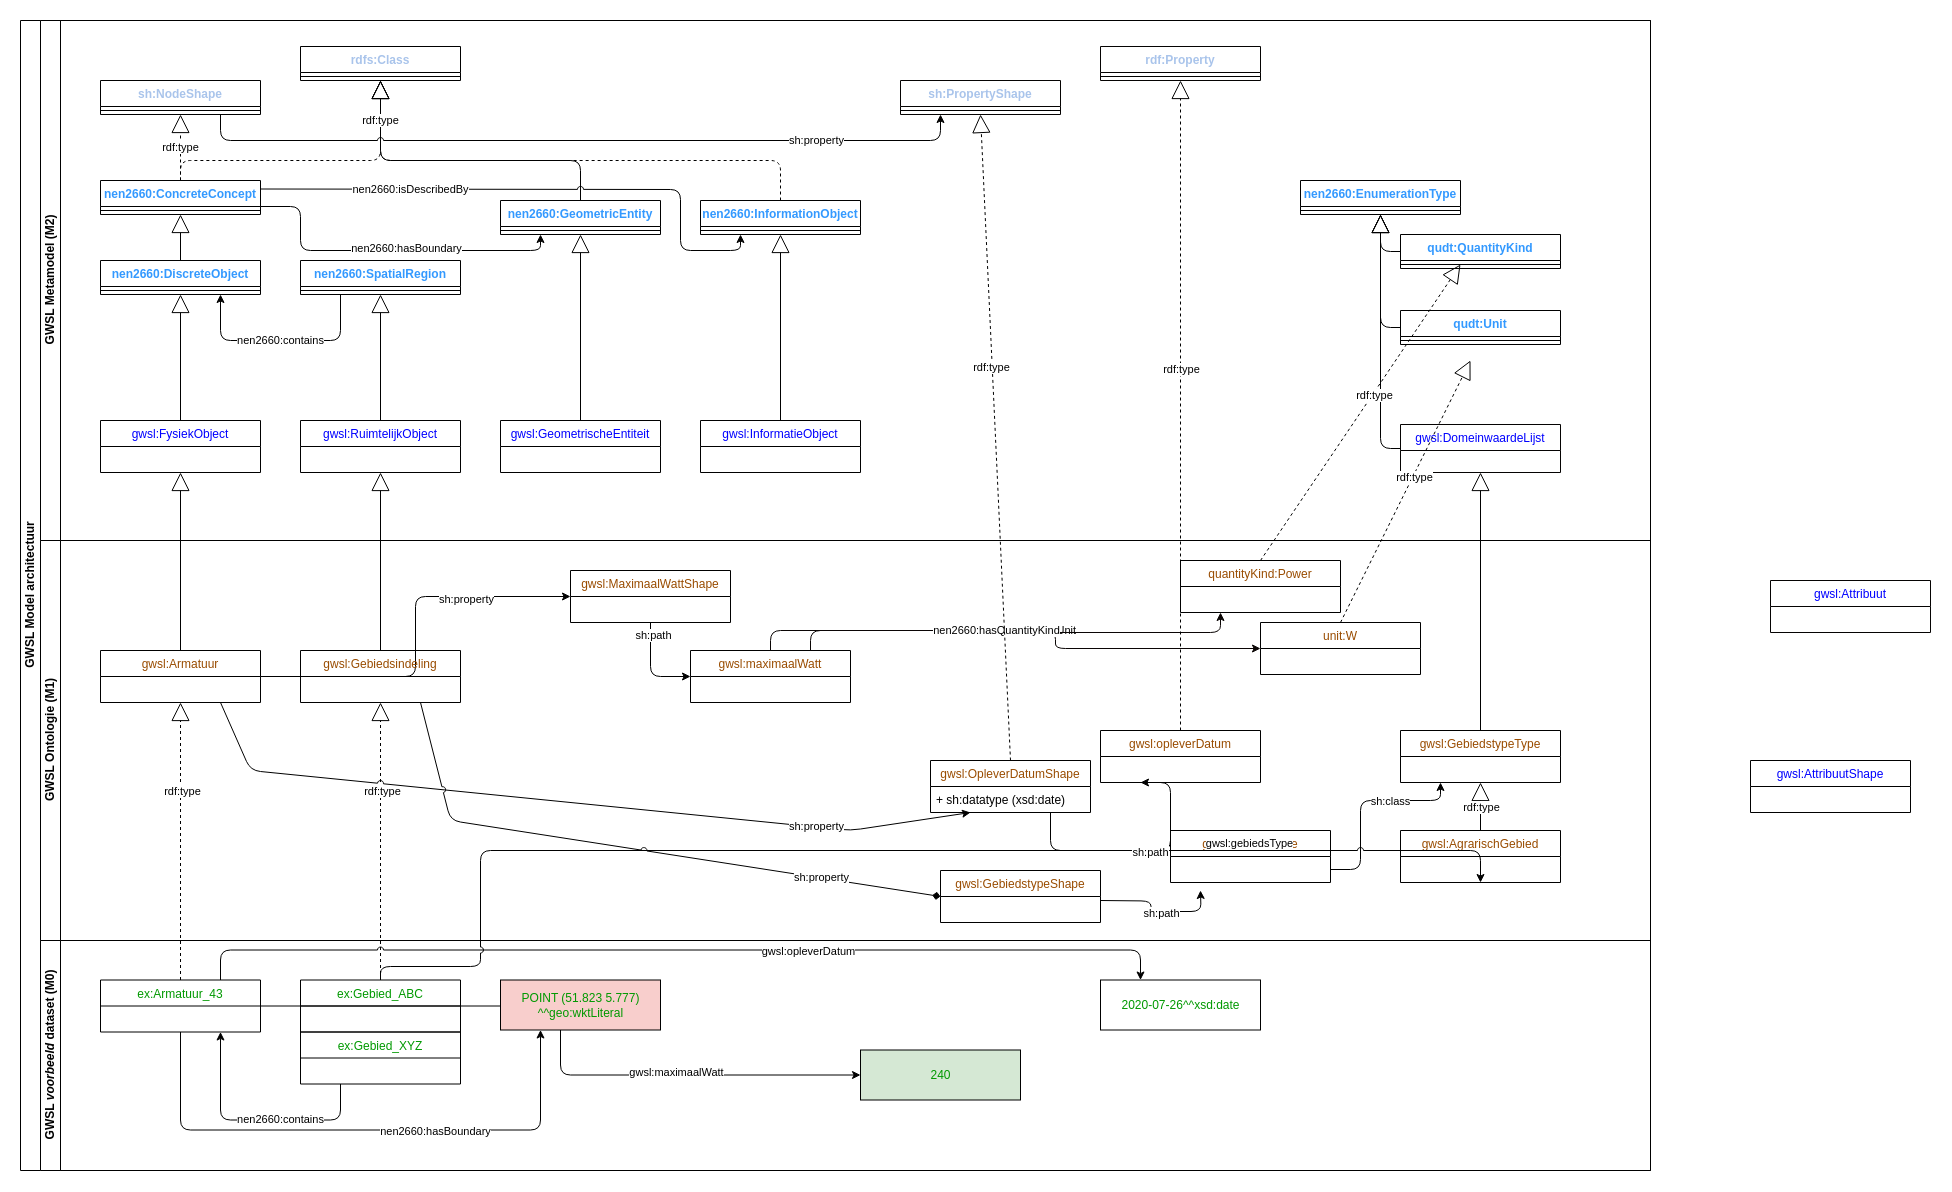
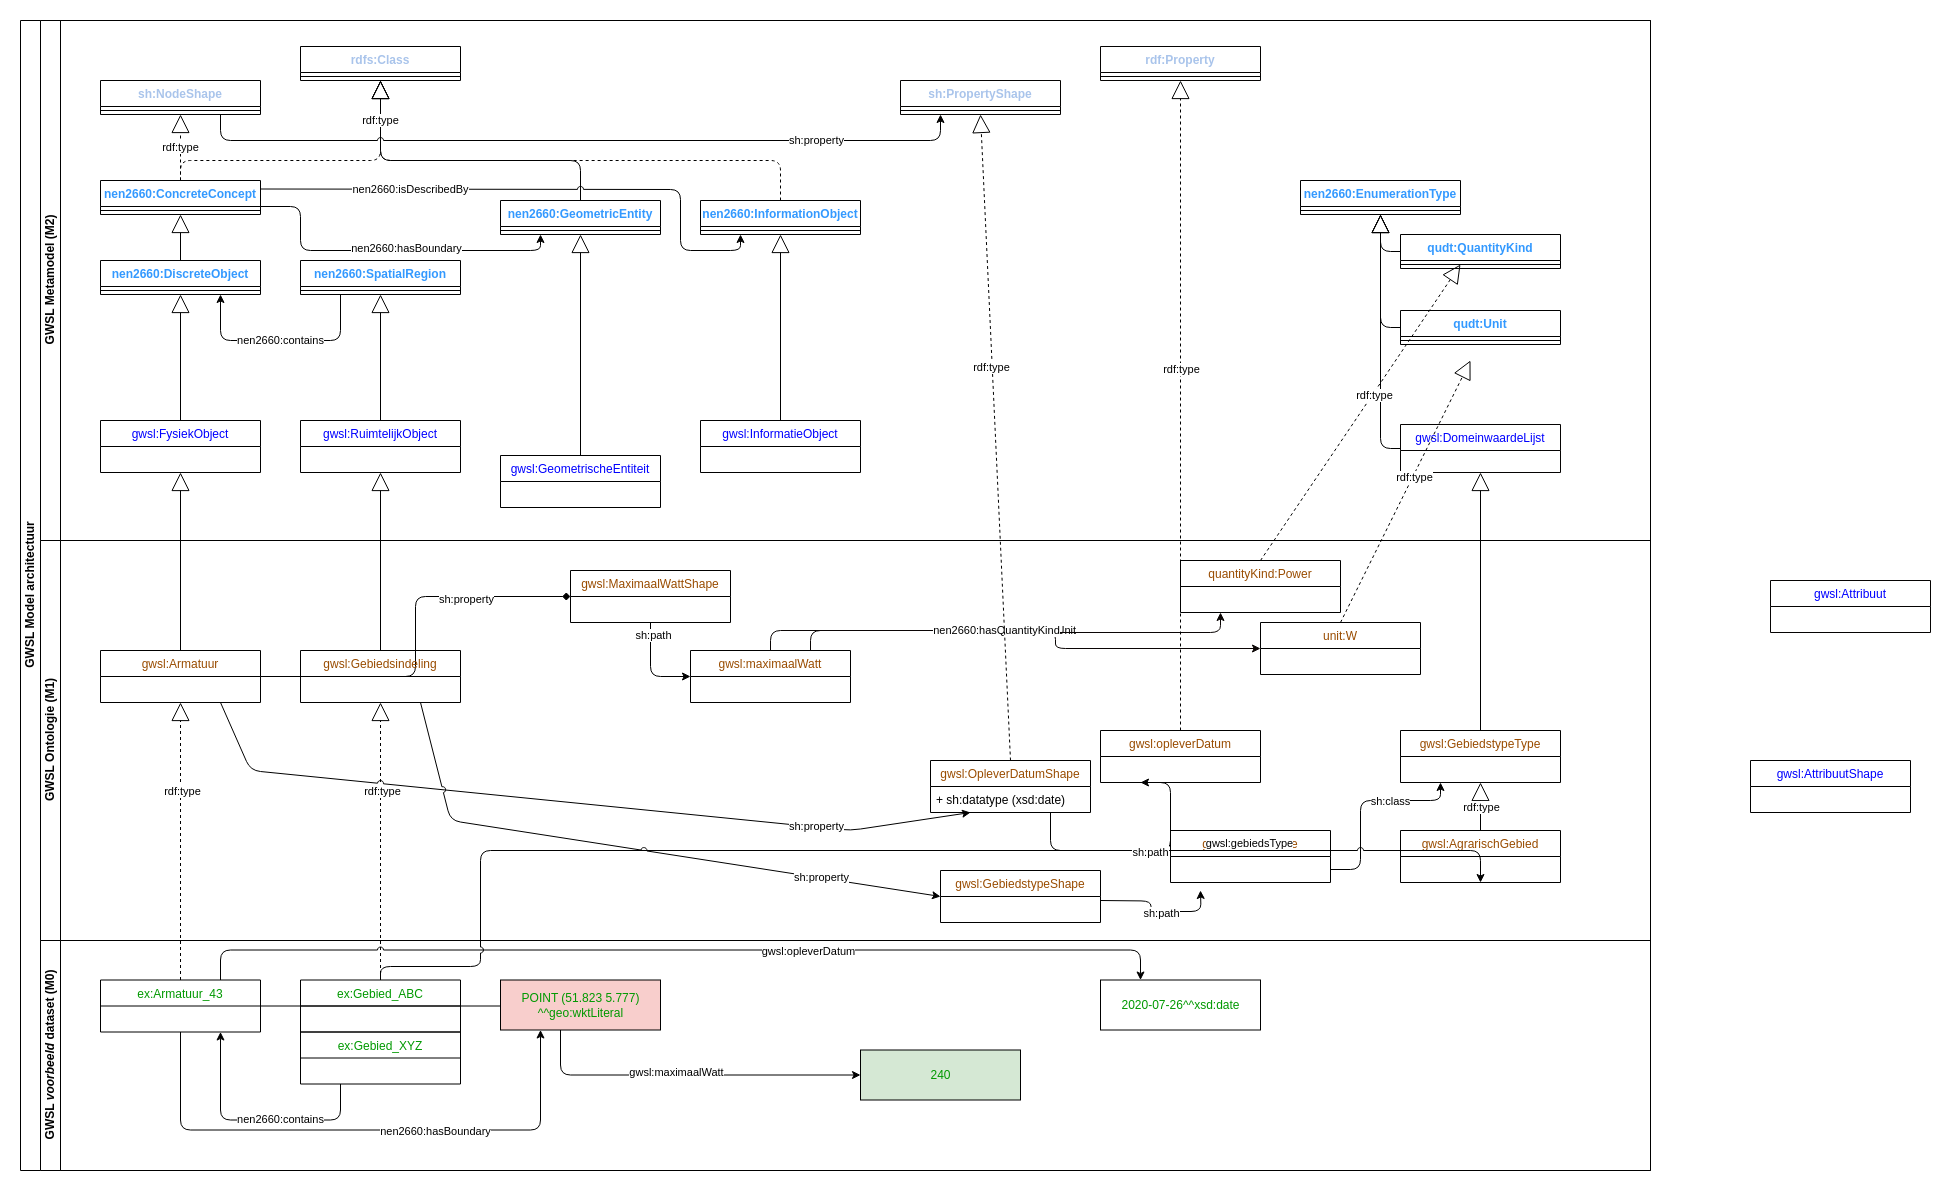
- <mxCell id="18" value="gwsl:GeometrischeEntiteit" style="swimlane;fontStyle=0;childLayout=stackLayout;horizontal=1;startSize=26;fillColor=none;horizontalStack=0;resizeParent=1;resizeParentMax=0;resizeLast=0;collapsible=1;marginBottom=0;fontColor=#0000FF;" parent="3" vertex="1"><mxGeometry x="460" y="400" width="160" height="52" as="geometry" /></mxCell>
+ <mxCell id="18" value="gwsl:GeometrischeEntiteit" style="swimlane;fontStyle=0;childLayout=stackLayout;horizontal=1;startSize=26;fillColor=none;horizontalStack=0;resizeParent=1;resizeParentMax=0;resizeLast=0;collapsible=1;marginBottom=0;fontColor=#0000FF;" parent="3" vertex="1"><mxGeometry x="460" y="435" width="160" height="52" as="geometry" /></mxCell>
- <mxCell id="60" style="edgeStyle=orthogonalEdgeStyle;rounded=1;jumpStyle=arc;orthogonalLoop=1;jettySize=auto;html=1;entryX=0;entryY=0.5;entryDx=0;entryDy=0;fontColor=#000000;" edge="1" parent="59" source="62" target="74"><mxGeometry relative="1" as="geometry" /></mxCell>
+ <mxCell id="60" style="edgeStyle=orthogonalEdgeStyle;rounded=1;jumpStyle=arc;orthogonalLoop=1;jettySize=auto;html=1;entryX=0;entryY=0.5;entryDx=0;entryDy=0;fontColor=#000000;endArrow=diamond;" edge="1" parent="59" source="62" target="74"><mxGeometry relative="1" as="geometry" /></mxCell>
- <mxCell id="113" value="" style="endArrow=diamond;html=1;exitX=0.75;exitY=1;exitDx=0;exitDy=0;entryX=0;entryY=0.5;entryDx=0;entryDy=0;jumpStyle=arc;" edge="1" parent="1" source="63" target="112"><mxGeometry width="50" height="50" relative="1" as="geometry"><mxPoint x="260" y="742" as="sourcePoint" /><mxPoint x="980" y="742" as="targetPoint" /><Array as="points"><mxPoint x="450" y="820" /></Array></mxGeometry></mxCell>
+ <mxCell id="113" value="" style="endArrow=classic;html=1;exitX=0.75;exitY=1;exitDx=0;exitDy=0;entryX=0;entryY=0.5;entryDx=0;entryDy=0;jumpStyle=arc;" edge="1" parent="1" source="63" target="112"><mxGeometry width="50" height="50" relative="1" as="geometry"><mxPoint x="260" y="742" as="sourcePoint" /><mxPoint x="980" y="742" as="targetPoint" /><Array as="points"><mxPoint x="450" y="820" /></Array></mxGeometry></mxCell>
